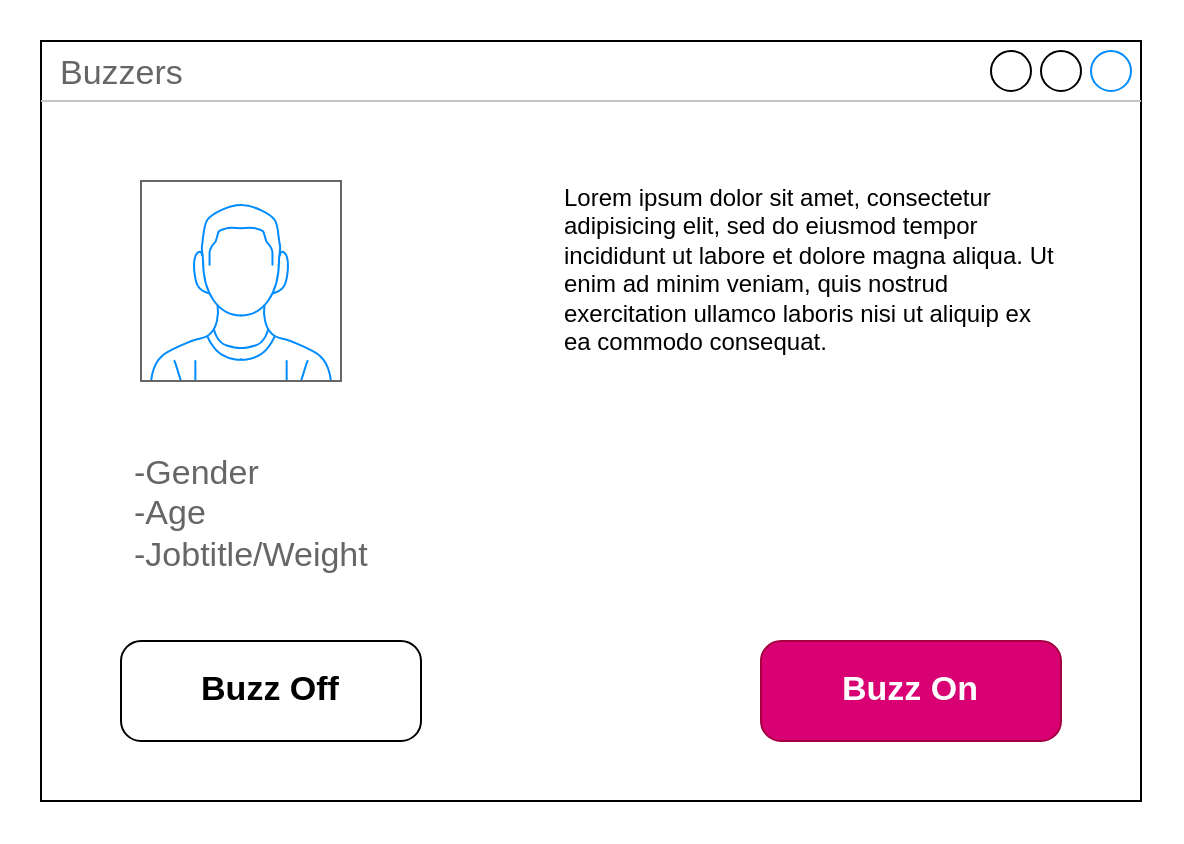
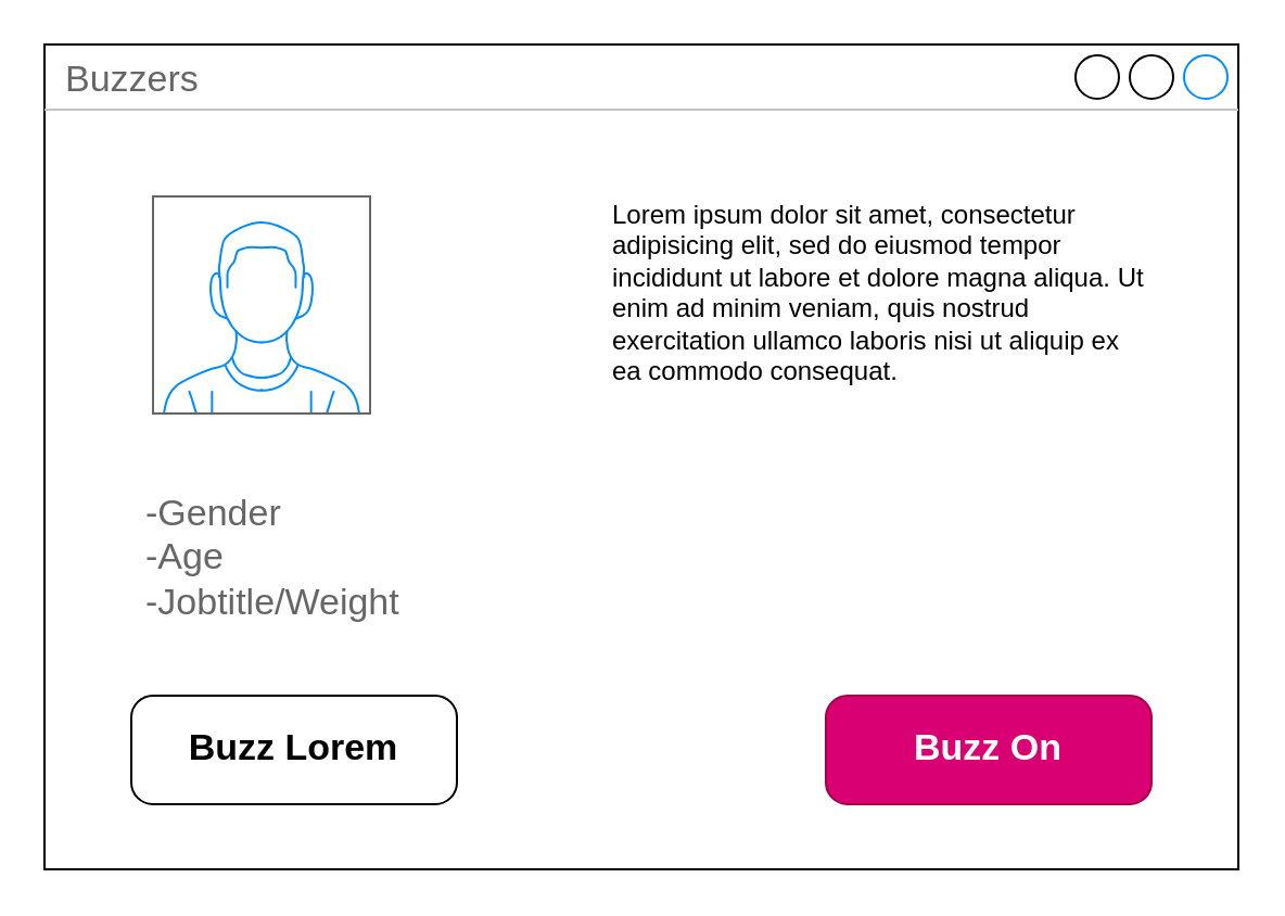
- <mxCell id="6" value="Buzz Off" style="strokeWidth=1;shadow=0;dashed=0;align=center;html=1;shape=mxgraph.mockup.buttons.button;mainText=;buttonStyle=round;fontSize=17;fontStyle=1;whiteSpace=wrap;" vertex="1" parent="1"><mxGeometry x="60" y="320" width="150" height="50" as="geometry" /></mxCell>
+ <mxCell id="6" value="Buzz Lorem" style="strokeWidth=1;shadow=0;dashed=0;align=center;html=1;shape=mxgraph.mockup.buttons.button;mainText=;buttonStyle=round;fontSize=17;fontStyle=1;whiteSpace=wrap;" vertex="1" parent="1"><mxGeometry x="60" y="320" width="150" height="50" as="geometry" /></mxCell>
